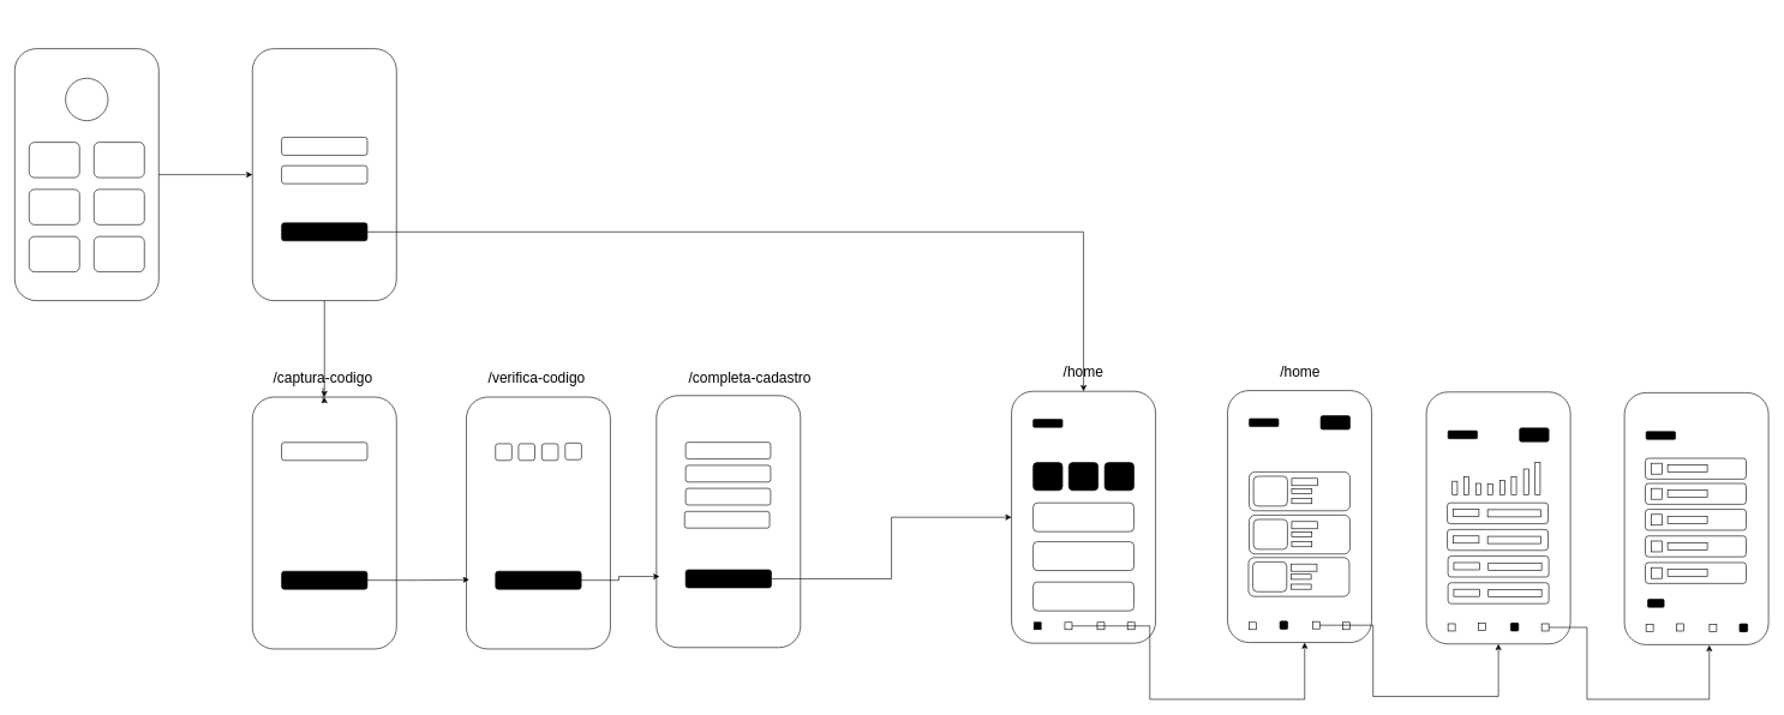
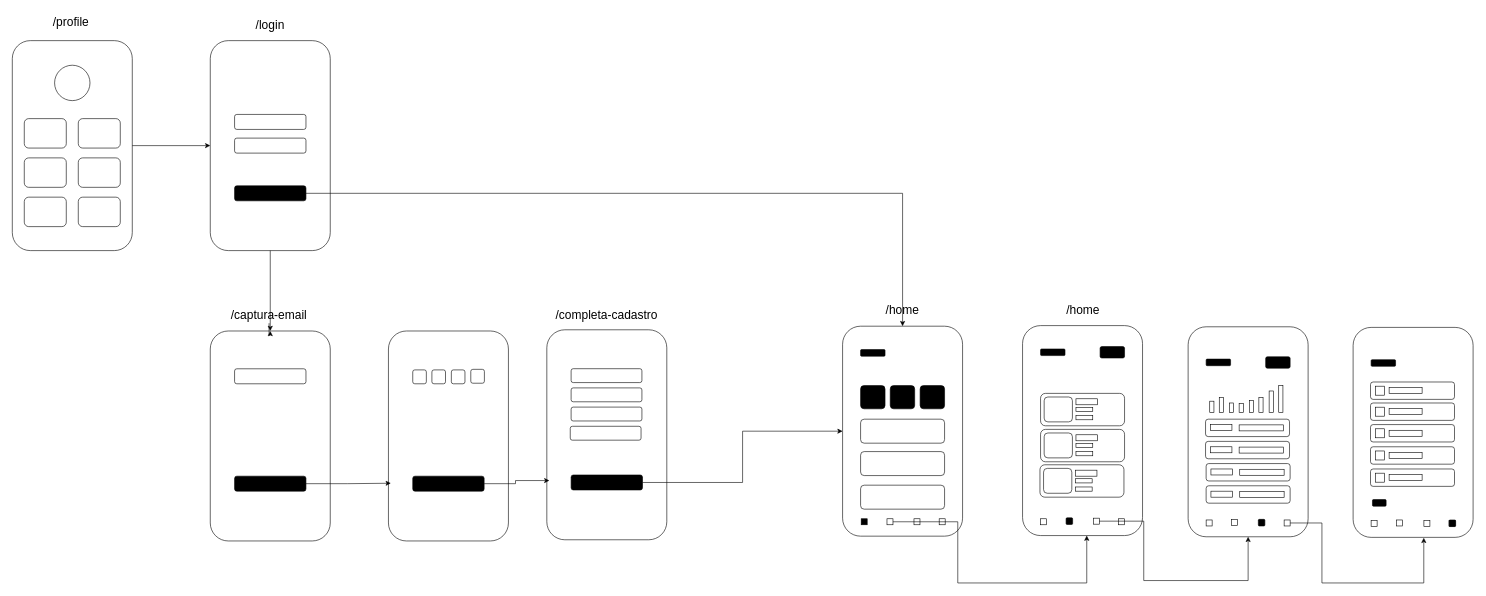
+ <mxCell id="160" value="/profile" style="text;strokeColor=none;align=center;fillColor=none;html=1;verticalAlign=middle;whiteSpace=wrap;rounded=0;fontSize=20;" vertex="1" parent="1"><mxGeometry x="88" y="20" width="60" height="30" as="geometry" /></mxCell>
+ <mxCell id="161" value="/login" style="text;strokeColor=none;align=center;fillColor=none;html=1;verticalAlign=middle;whiteSpace=wrap;rounded=0;fontSize=20;" vertex="1" parent="1"><mxGeometry x="420" y="25" width="60" height="30" as="geometry" /></mxCell>
- <mxCell id="163" value="/captura-codigo" style="text;strokeColor=none;align=center;fillColor=none;html=1;verticalAlign=middle;whiteSpace=wrap;rounded=0;fontSize=20;" vertex="1" parent="1"><mxGeometry x="341" y="508" width="214" height="30" as="geometry" /></mxCell>
+ <mxCell id="163" value="/captura-email" style="text;strokeColor=none;align=center;fillColor=none;html=1;verticalAlign=middle;whiteSpace=wrap;rounded=0;fontSize=20;" vertex="1" parent="1"><mxGeometry x="341" y="508" width="214" height="30" as="geometry" /></mxCell>
- <mxCell id="164" value="/verifica-codigo" style="text;strokeColor=none;align=center;fillColor=none;html=1;verticalAlign=middle;whiteSpace=wrap;rounded=0;fontSize=20;" vertex="1" parent="1"><mxGeometry x="638" y="508" width="214" height="30" as="geometry" /></mxCell>
- <mxCell id="165" value="/completa-cadastro" style="text;strokeColor=none;align=center;fillColor=none;html=1;verticalAlign=middle;whiteSpace=wrap;rounded=0;fontSize=20;" vertex="1" parent="1"><mxGeometry x="934" y="508" width="214" height="30" as="geometry" /></mxCell>
+ <mxCell id="165" value="/completa-cadastro" style="text;strokeColor=none;align=center;fillColor=none;html=1;verticalAlign=middle;whiteSpace=wrap;rounded=0;fontSize=20;" vertex="1" parent="1"><mxGeometry x="904" y="508" width="214" height="30" as="geometry" /></mxCell>
